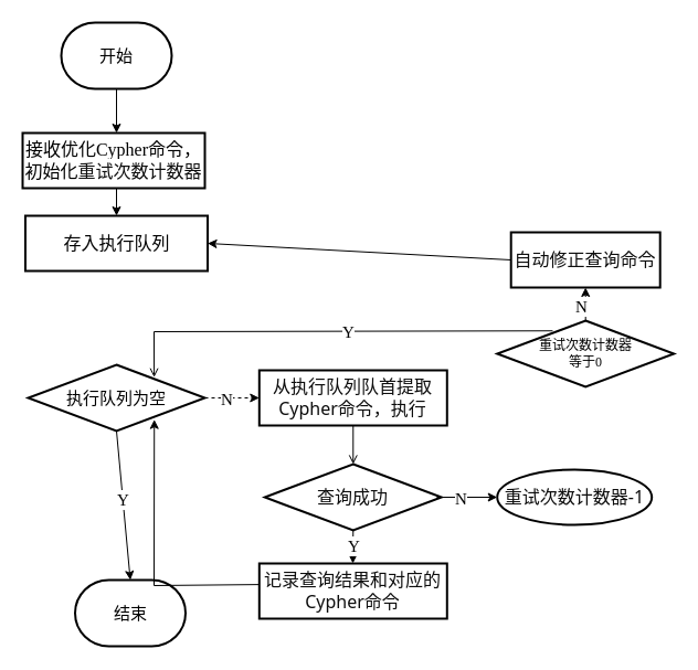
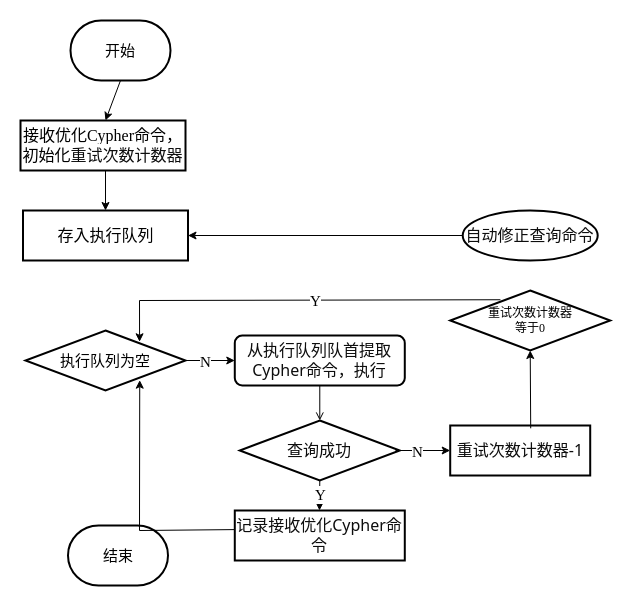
- <mxCell id="2" value="&lt;font face=&quot;Times New Roman&quot; style=&quot;font-size: 15px;&quot;&gt;开始&lt;/font&gt;" style="strokeWidth=2;html=1;shape=mxgraph.flowchart.terminator;whiteSpace=wrap;" parent="1" vertex="1"><mxGeometry x="55" y="20" width="100" height="60" as="geometry" /></mxCell>
+ <mxCell id="2" value="&lt;font face=&quot;Times New Roman&quot; style=&quot;font-size: 15px;&quot;&gt;开始&lt;/font&gt;" style="strokeWidth=2;html=1;shape=mxgraph.flowchart.terminator;whiteSpace=wrap;" parent="1" vertex="1"><mxGeometry x="70" y="20" width="100" height="60" as="geometry" /></mxCell>
- <mxCell id="14" value="&lt;font face=&quot;Times New Roman&quot;&gt;&lt;span style=&quot;font-size: 16px;&quot;&gt;存入执行队列&lt;/span&gt;&lt;/font&gt;" style="rounded=0;whiteSpace=wrap;html=1;strokeColor=default;strokeWidth=2;align=center;verticalAlign=middle;fontFamily=Helvetica;fontSize=12;fontColor=default;fillColor=default;" parent="1" vertex="1"><mxGeometry x="22.5" y="195" width="165" height="50" as="geometry" /></mxCell>
+ <mxCell id="14" value="&lt;font face=&quot;Times New Roman&quot;&gt;&lt;span style=&quot;font-size: 16px;&quot;&gt;存入执行队列&lt;/span&gt;&lt;/font&gt;" style="rounded=0;whiteSpace=wrap;html=1;strokeColor=default;strokeWidth=2;align=center;verticalAlign=middle;fontFamily=Helvetica;fontSize=12;fontColor=default;fillColor=default;" parent="1" vertex="1"><mxGeometry x="22.5" y="210" width="165" height="50" as="geometry" /></mxCell>
- <mxCell id="23" value="&lt;div style=&quot;text-align: left;&quot;&gt;&lt;span style=&quot;background-color: initial; font-size: 16px; white-space-collapse: preserve;&quot;&gt;&lt;font face=&quot;Söhne, ui-sans-serif, system-ui, -apple-system, Segoe UI, Roboto, Ubuntu, Cantarell, Noto Sans, sans-serif, Helvetica Neue, Arial, Apple Color Emoji, Segoe UI Emoji, Segoe UI Symbol, Noto Color Emoji&quot; color=&quot;#0d0d0d&quot;&gt;自动修正查询命令&lt;/font&gt;&lt;/span&gt;&lt;/div&gt;" style="rounded=0;whiteSpace=wrap;html=1;strokeColor=default;strokeWidth=2;align=center;verticalAlign=middle;fontFamily=Helvetica;fontSize=12;fontColor=default;fillColor=default;" parent="1" vertex="1"><mxGeometry x="462.21" y="210" width="135" height="50" as="geometry" /></mxCell>
+ <mxCell id="23" value="&lt;div style=&quot;text-align: left;&quot;&gt;&lt;span style=&quot;background-color: initial; font-size: 16px; white-space-collapse: preserve;&quot;&gt;&lt;font face=&quot;Söhne, ui-sans-serif, system-ui, -apple-system, Segoe UI, Roboto, Ubuntu, Cantarell, Noto Sans, sans-serif, Helvetica Neue, Arial, Apple Color Emoji, Segoe UI Emoji, Segoe UI Symbol, Noto Color Emoji&quot; color=&quot;#0d0d0d&quot;&gt;自动修正查询命令&lt;/font&gt;&lt;/span&gt;&lt;/div&gt;" style="ellipse;whiteSpace=wrap;html=1;strokeColor=default;strokeWidth=2;align=center;verticalAlign=middle;fontFamily=Helvetica;fontSize=12;fontColor=default;fillColor=default;" parent="1" vertex="1"><mxGeometry x="462.21" y="210" width="135" height="50" as="geometry" /></mxCell>
- <mxCell id="24" value="" style="endArrow=classic;html=1;rounded=0;exitX=0.5;exitY=0;exitDx=0;exitDy=0;exitPerimeter=0;endFill=1;entryX=0.5;entryY=1;entryDx=0;entryDy=0;" parent="1" source="22" target="23" edge="1"><mxGeometry width="50" height="50" relative="1" as="geometry"><mxPoint x="130.71" y="550" as="sourcePoint" /><mxPoint x="210.71" y="550" as="targetPoint" /></mxGeometry></mxCell>
- <mxCell id="25" value="&lt;font face=&quot;Times New Roman&quot; style=&quot;font-size: 15px;&quot;&gt;N&lt;/font&gt;" style="edgeLabel;html=1;align=center;verticalAlign=middle;resizable=0;points=[];" parent="24" vertex="1" connectable="0"><mxGeometry x="-0.08" relative="1" as="geometry"><mxPoint x="-4" as="offset" /></mxGeometry></mxCell>
- <mxCell id="29" value="" style="endArrow=open;html=1;rounded=0;entryX=0.713;entryY=0.188;entryDx=0;entryDy=0;entryPerimeter=0;exitX=0.314;exitY=0.154;exitDx=0;exitDy=0;exitPerimeter=0;" edge="1" parent="1" source="22" target="4"><mxGeometry width="50" height="50" relative="1" as="geometry"><mxPoint x="115" y="400" as="sourcePoint" /><mxPoint x="113" y="560" as="targetPoint" /><Array as="points"><mxPoint x="139" y="300" /></Array></mxGeometry></mxCell>
+ <mxCell id="29" value="" style="endArrow=classic;html=1;rounded=0;entryX=0.713;entryY=0.188;entryDx=0;entryDy=0;entryPerimeter=0;exitX=0.314;exitY=0.154;exitDx=0;exitDy=0;exitPerimeter=0;" edge="1" parent="1" source="22" target="4"><mxGeometry width="50" height="50" relative="1" as="geometry"><mxPoint x="115" y="400" as="sourcePoint" /><mxPoint x="113" y="560" as="targetPoint" /><Array as="points"><mxPoint x="139" y="300" /></Array></mxGeometry></mxCell>
- <mxCell id="8" value="" style="endArrow=classic;html=1;rounded=0;exitX=1;exitY=0.5;exitDx=0;exitDy=0;exitPerimeter=0;endFill=1;entryX=0;entryY=0.5;entryDx=0;entryDy=0;dashed=1;" parent="1" source="4" target="10" edge="1"><mxGeometry width="50" height="50" relative="1" as="geometry"><mxPoint x="480" y="360" as="sourcePoint" /><mxPoint x="720" y="360" as="targetPoint" /></mxGeometry></mxCell>
+ <mxCell id="8" value="" style="endArrow=classic;html=1;rounded=0;exitX=1;exitY=0.5;exitDx=0;exitDy=0;exitPerimeter=0;endFill=1;entryX=0;entryY=0.5;entryDx=0;entryDy=0;" parent="1" source="4" target="10" edge="1"><mxGeometry width="50" height="50" relative="1" as="geometry"><mxPoint x="480" y="360" as="sourcePoint" /><mxPoint x="720" y="360" as="targetPoint" /></mxGeometry></mxCell>
- <mxCell id="10" value="&lt;span style=&quot;color: rgb(13, 13, 13); font-family: Söhne, ui-sans-serif, system-ui, -apple-system, &amp;quot;Segoe UI&amp;quot;, Roboto, Ubuntu, Cantarell, &amp;quot;Noto Sans&amp;quot;, sans-serif, &amp;quot;Helvetica Neue&amp;quot;, Arial, &amp;quot;Apple Color Emoji&amp;quot;, &amp;quot;Segoe UI Emoji&amp;quot;, &amp;quot;Segoe UI Symbol&amp;quot;, &amp;quot;Noto Color Emoji&amp;quot;; font-size: 16px; text-align: left; white-space-collapse: preserve; background-color: rgb(255, 255, 255);&quot;&gt;从执行队列队首提取Cypher命令，执行&lt;/span&gt;" style="rounded=0;whiteSpace=wrap;html=1;strokeColor=default;strokeWidth=2;align=center;verticalAlign=middle;fontFamily=Helvetica;fontSize=12;fontColor=default;fillColor=default;" parent="1" vertex="1"><mxGeometry x="234.29" y="335" width="170" height="50" as="geometry" /></mxCell>
+ <mxCell id="10" value="&lt;span style=&quot;color: rgb(13, 13, 13); font-family: Söhne, ui-sans-serif, system-ui, -apple-system, &amp;quot;Segoe UI&amp;quot;, Roboto, Ubuntu, Cantarell, &amp;quot;Noto Sans&amp;quot;, sans-serif, &amp;quot;Helvetica Neue&amp;quot;, Arial, &amp;quot;Apple Color Emoji&amp;quot;, &amp;quot;Segoe UI Emoji&amp;quot;, &amp;quot;Segoe UI Symbol&amp;quot;, &amp;quot;Noto Color Emoji&amp;quot;; font-size: 16px; text-align: left; white-space-collapse: preserve; background-color: rgb(255, 255, 255);&quot;&gt;从执行队列队首提取Cypher命令，执行&lt;/span&gt;" style="whiteSpace=wrap;html=1;strokeColor=default;strokeWidth=2;align=center;verticalAlign=middle;fontFamily=Helvetica;fontSize=12;fontColor=default;fillColor=default;rounded=1;" parent="1" vertex="1"><mxGeometry x="234.29" y="335" width="170" height="50" as="geometry" /></mxCell>
+ <mxCell id="28" value="" style="endArrow=classic;html=1;rounded=0;exitX=0.575;exitY=0.056;exitDx=0;exitDy=0;exitPerimeter=0;entryX=0.5;entryY=1;entryDx=0;entryDy=0;entryPerimeter=0;" edge="1" parent="1" source="21" target="22"><mxGeometry width="50" height="50" relative="1" as="geometry"><mxPoint x="492.21" y="360" as="sourcePoint" /><mxPoint x="542.21" y="310" as="targetPoint" /></mxGeometry></mxCell>
- <mxCell id="21" value="&lt;div style=&quot;text-align: left;&quot;&gt;&lt;span style=&quot;background-color: initial; font-size: 16px; white-space-collapse: preserve;&quot;&gt;&lt;font face=&quot;Söhne, ui-sans-serif, system-ui, -apple-system, Segoe UI, Roboto, Ubuntu, Cantarell, Noto Sans, sans-serif, Helvetica Neue, Arial, Apple Color Emoji, Segoe UI Emoji, Segoe UI Symbol, Noto Color Emoji&quot; color=&quot;#0d0d0d&quot;&gt;重试次数计数器-1&lt;/font&gt;&lt;/span&gt;&lt;/div&gt;" style="ellipse;whiteSpace=wrap;html=1;strokeColor=default;strokeWidth=2;align=center;verticalAlign=middle;fontFamily=Helvetica;fontSize=12;fontColor=default;fillColor=default;" parent="1" vertex="1"><mxGeometry x="449.71" y="425" width="140" height="50" as="geometry" /></mxCell>
+ <mxCell id="21" value="&lt;div style=&quot;text-align: left;&quot;&gt;&lt;span style=&quot;background-color: initial; font-size: 16px; white-space-collapse: preserve;&quot;&gt;&lt;font face=&quot;Söhne, ui-sans-serif, system-ui, -apple-system, Segoe UI, Roboto, Ubuntu, Cantarell, Noto Sans, sans-serif, Helvetica Neue, Arial, Apple Color Emoji, Segoe UI Emoji, Segoe UI Symbol, Noto Color Emoji&quot; color=&quot;#0d0d0d&quot;&gt;重试次数计数器-1&lt;/font&gt;&lt;/span&gt;&lt;/div&gt;" style="rounded=0;whiteSpace=wrap;html=1;strokeColor=default;strokeWidth=2;align=center;verticalAlign=middle;fontFamily=Helvetica;fontSize=12;fontColor=default;fillColor=default;" parent="1" vertex="1"><mxGeometry x="449.71" y="425" width="140" height="50" as="geometry" /></mxCell>
- <mxCell id="6" value="" style="endArrow=classic;html=1;rounded=0;entryX=0.5;entryY=0;entryDx=0;entryDy=0;entryPerimeter=0;exitX=0.5;exitY=1;exitDx=0;exitDy=0;exitPerimeter=0;" parent="1" source="4" target="17" edge="1"><mxGeometry width="50" height="50" relative="1" as="geometry"><mxPoint x="-75" y="290" as="sourcePoint" /><mxPoint x="105" y="570" as="targetPoint" /><Array as="points" /></mxGeometry></mxCell>
- <mxCell id="7" value="&lt;font face=&quot;Times New Roman&quot; style=&quot;font-size: 15px;&quot;&gt;Y&lt;/font&gt;" style="edgeLabel;html=1;align=center;verticalAlign=middle;resizable=0;points=[];" parent="6" vertex="1" connectable="0"><mxGeometry x="-0.08" relative="1" as="geometry"><mxPoint as="offset" /></mxGeometry></mxCell>
- <mxCell id="18" value="&lt;div style=&quot;&quot;&gt;&lt;span style=&quot;color: rgb(13, 13, 13); font-family: Söhne, ui-sans-serif, system-ui, -apple-system, &amp;quot;Segoe UI&amp;quot;, Roboto, Ubuntu, Cantarell, &amp;quot;Noto Sans&amp;quot;, sans-serif, &amp;quot;Helvetica Neue&amp;quot;, Arial, &amp;quot;Apple Color Emoji&amp;quot;, &amp;quot;Segoe UI Emoji&amp;quot;, &amp;quot;Segoe UI Symbol&amp;quot;, &amp;quot;Noto Color Emoji&amp;quot;; font-size: 16px; white-space-collapse: preserve; background-color: initial;&quot;&gt;记录&lt;/span&gt;&lt;span style=&quot;color: rgb(13, 13, 13); font-family: Söhne, ui-sans-serif, system-ui, -apple-system, &amp;quot;Segoe UI&amp;quot;, Roboto, Ubuntu, Cantarell, &amp;quot;Noto Sans&amp;quot;, sans-serif, &amp;quot;Helvetica Neue&amp;quot;, Arial, &amp;quot;Apple Color Emoji&amp;quot;, &amp;quot;Segoe UI Emoji&amp;quot;, &amp;quot;Segoe UI Symbol&amp;quot;, &amp;quot;Noto Color Emoji&amp;quot;; background-color: initial; font-size: 16px; white-space-collapse: preserve;&quot;&gt;查询结果和对应的Cypher命令&lt;/span&gt;&lt;/div&gt;" style="rounded=0;whiteSpace=wrap;html=1;strokeColor=default;strokeWidth=2;align=center;verticalAlign=middle;fontFamily=Helvetica;fontSize=12;fontColor=default;fillColor=default;" parent="1" vertex="1"><mxGeometry x="234.29" y="510" width="170" height="50" as="geometry" /></mxCell>
+ <mxCell id="18" value="&lt;div style=&quot;&quot;&gt;&lt;span style=&quot;color: rgb(13, 13, 13); font-family: Söhne, ui-sans-serif, system-ui, -apple-system, &amp;quot;Segoe UI&amp;quot;, Roboto, Ubuntu, Cantarell, &amp;quot;Noto Sans&amp;quot;, sans-serif, &amp;quot;Helvetica Neue&amp;quot;, Arial, &amp;quot;Apple Color Emoji&amp;quot;, &amp;quot;Segoe UI Emoji&amp;quot;, &amp;quot;Segoe UI Symbol&amp;quot;, &amp;quot;Noto Color Emoji&amp;quot;; font-size: 16px; white-space-collapse: preserve; background-color: initial;&quot;&gt;记录&lt;/span&gt;&lt;span style=&quot;color: rgb(13, 13, 13); font-family: Söhne, ui-sans-serif, system-ui, -apple-system, &amp;quot;Segoe UI&amp;quot;, Roboto, Ubuntu, Cantarell, &amp;quot;Noto Sans&amp;quot;, sans-serif, &amp;quot;Helvetica Neue&amp;quot;, Arial, &amp;quot;Apple Color Emoji&amp;quot;, &amp;quot;Segoe UI Emoji&amp;quot;, &amp;quot;Segoe UI Symbol&amp;quot;, &amp;quot;Noto Color Emoji&amp;quot;; background-color: initial; font-size: 16px; white-space-collapse: preserve;&quot;&gt;接收优化Cypher命令&lt;/span&gt;&lt;/div&gt;" style="rounded=0;whiteSpace=wrap;html=1;strokeColor=default;strokeWidth=2;align=center;verticalAlign=middle;fontFamily=Helvetica;fontSize=12;fontColor=default;fillColor=default;" parent="1" vertex="1"><mxGeometry x="234.29" y="510" width="170" height="50" as="geometry" /></mxCell>
